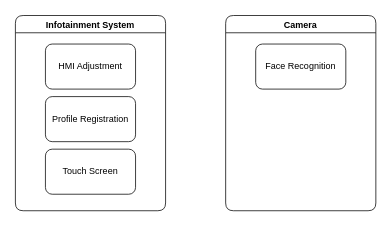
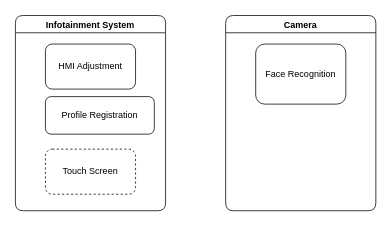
- <mxCell id="7" value="Face Recognition" style="rounded=1;whiteSpace=wrap;html=1;labelBackgroundColor=none;" parent="6" vertex="1"><mxGeometry x="40" y="38" width="120" height="60" as="geometry" /></mxCell>
+ <mxCell id="7" value="Face Recognition" style="rounded=1;whiteSpace=wrap;html=1;labelBackgroundColor=none;" parent="6" vertex="1"><mxGeometry x="40" y="38" width="120" height="80" as="geometry" /></mxCell>
- <mxCell id="4" value="Profile Registration" style="rounded=1;whiteSpace=wrap;html=1;labelBackgroundColor=none;" parent="2" vertex="1"><mxGeometry x="40" y="108" width="120" height="60" as="geometry" /></mxCell>
+ <mxCell id="4" value="Profile Registration" style="rounded=1;whiteSpace=wrap;html=1;labelBackgroundColor=none;" parent="2" vertex="1"><mxGeometry x="40" y="108" width="145" height="50" as="geometry" /></mxCell>
- <mxCell id="3" value="Touch Screen" style="rounded=1;whiteSpace=wrap;html=1;labelBackgroundColor=none;" parent="2" vertex="1"><mxGeometry x="40" y="178" width="120" height="60" as="geometry" /></mxCell>
+ <mxCell id="3" value="Touch Screen" style="rounded=1;whiteSpace=wrap;html=1;labelBackgroundColor=none;dashed=1;" parent="2" vertex="1"><mxGeometry x="40" y="178" width="120" height="60" as="geometry" /></mxCell>
